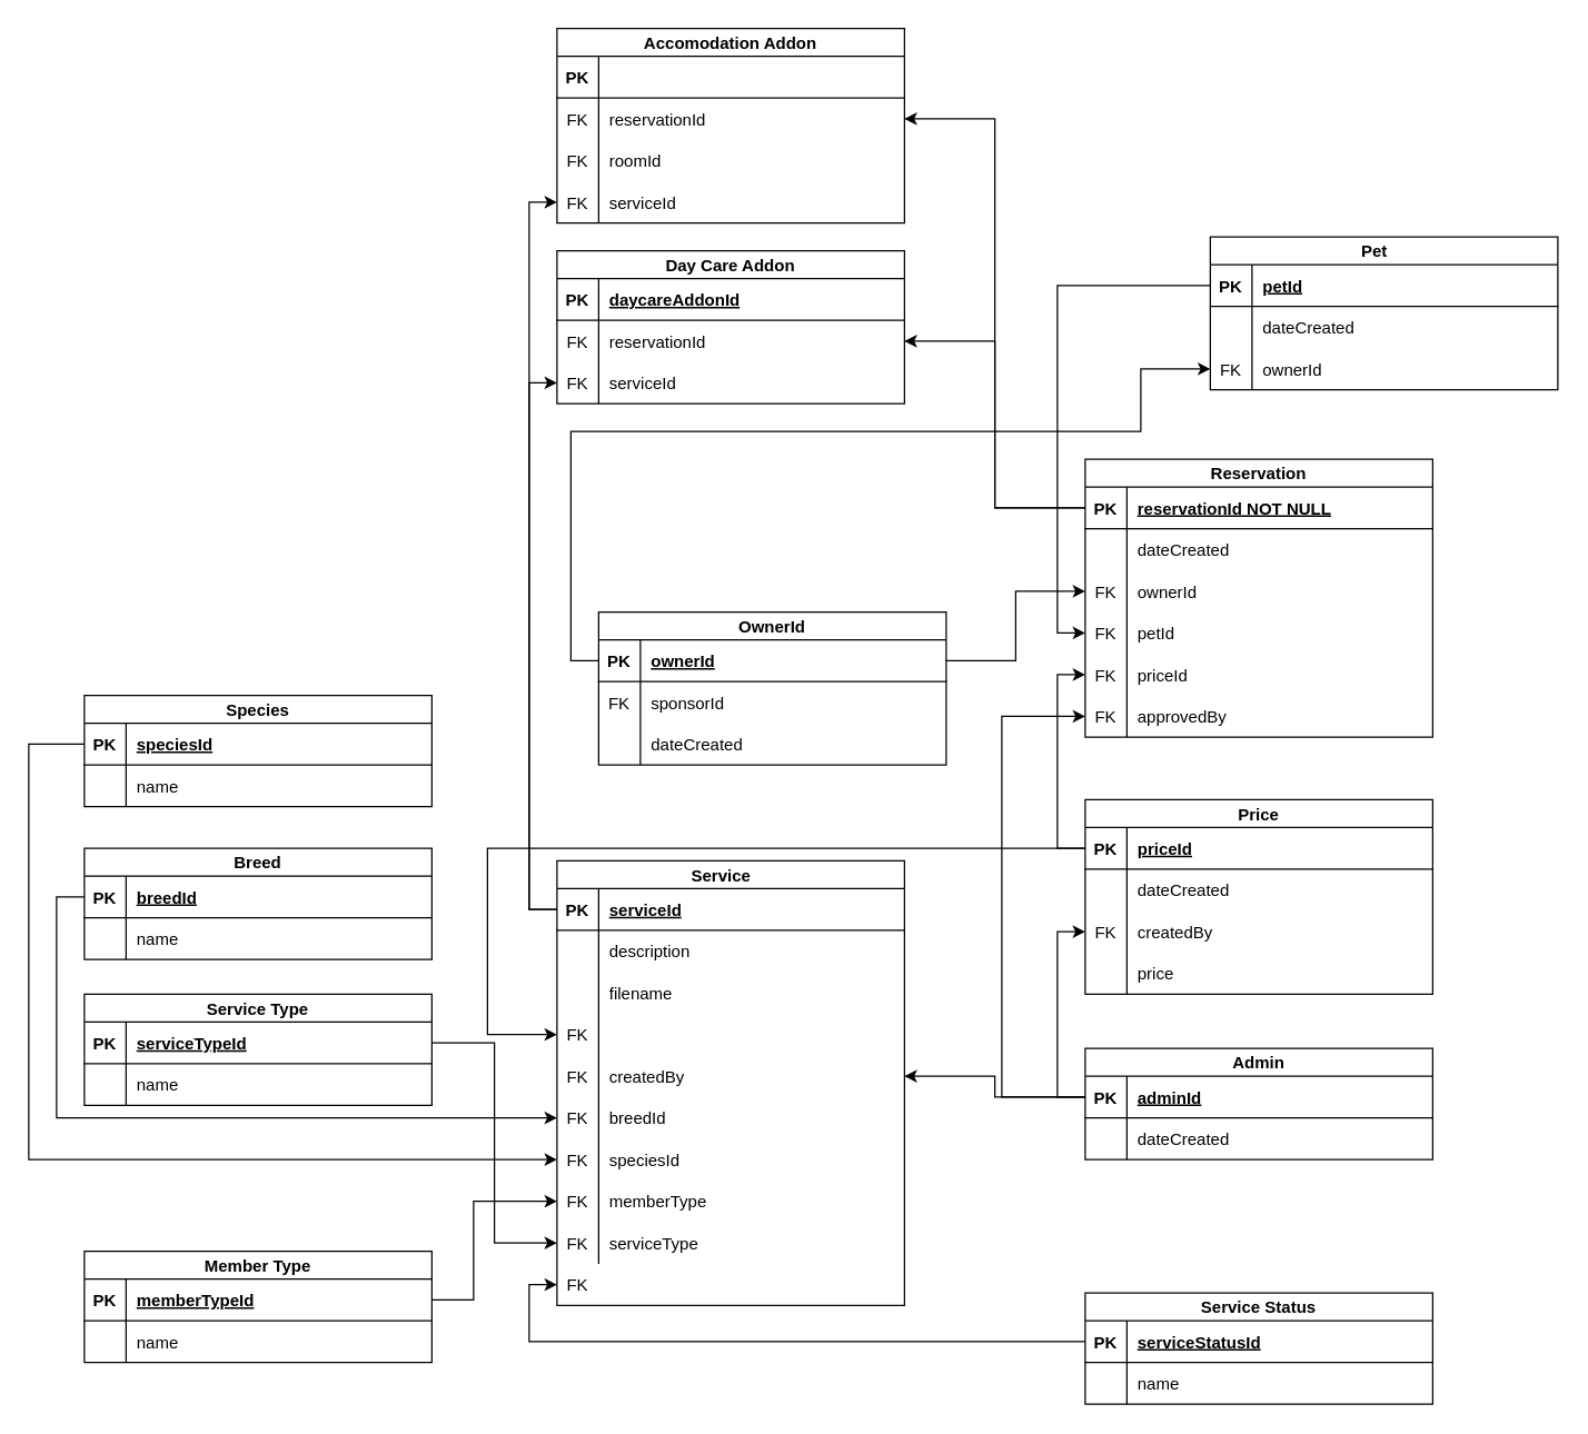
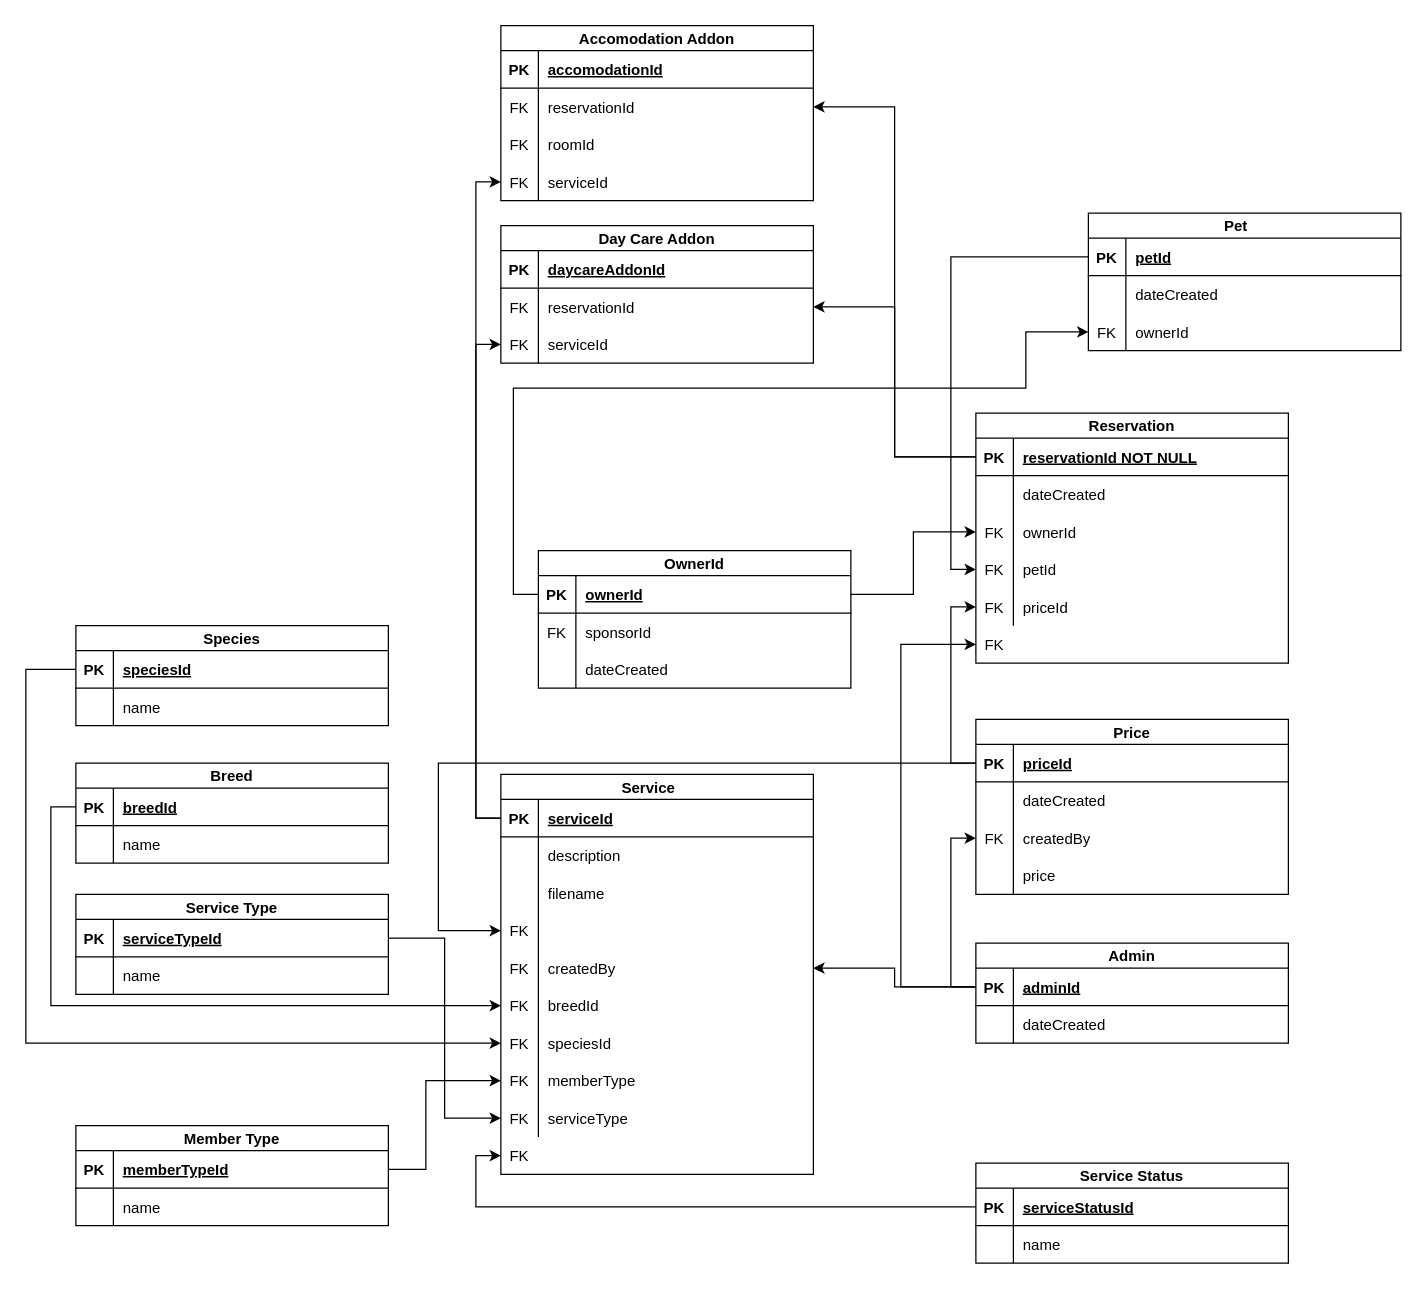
+ <mxCell id="93" value="accomodationId" style="shape=partialRectangle;overflow=hidden;connectable=0;fillColor=none;top=0;left=0;bottom=0;right=0;align=left;spacingLeft=6;fontStyle=5;" parent="91" vertex="1"><mxGeometry x="30" width="220" height="30" as="geometry"><mxRectangle width="220" height="30" as="alternateBounds" /></mxGeometry></mxCell>
- <mxCell id="20" value="approvedBy" style="shape=partialRectangle;overflow=hidden;connectable=0;fillColor=none;top=0;left=0;bottom=0;right=0;align=left;spacingLeft=6;" parent="18" vertex="1"><mxGeometry x="30" width="220" height="30" as="geometry"><mxRectangle width="220" height="30" as="alternateBounds" /></mxGeometry></mxCell>
